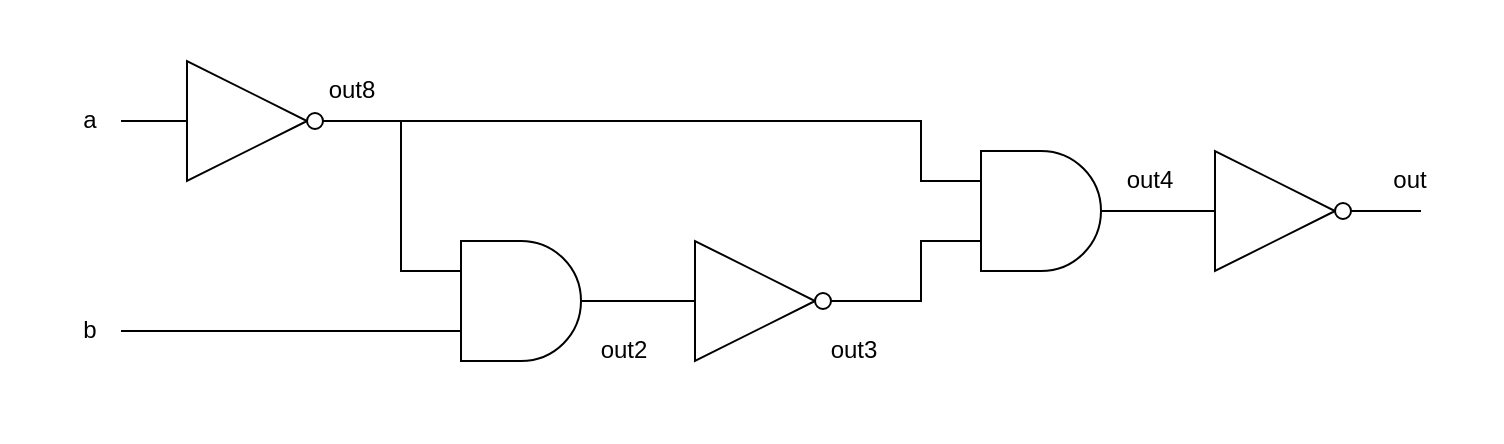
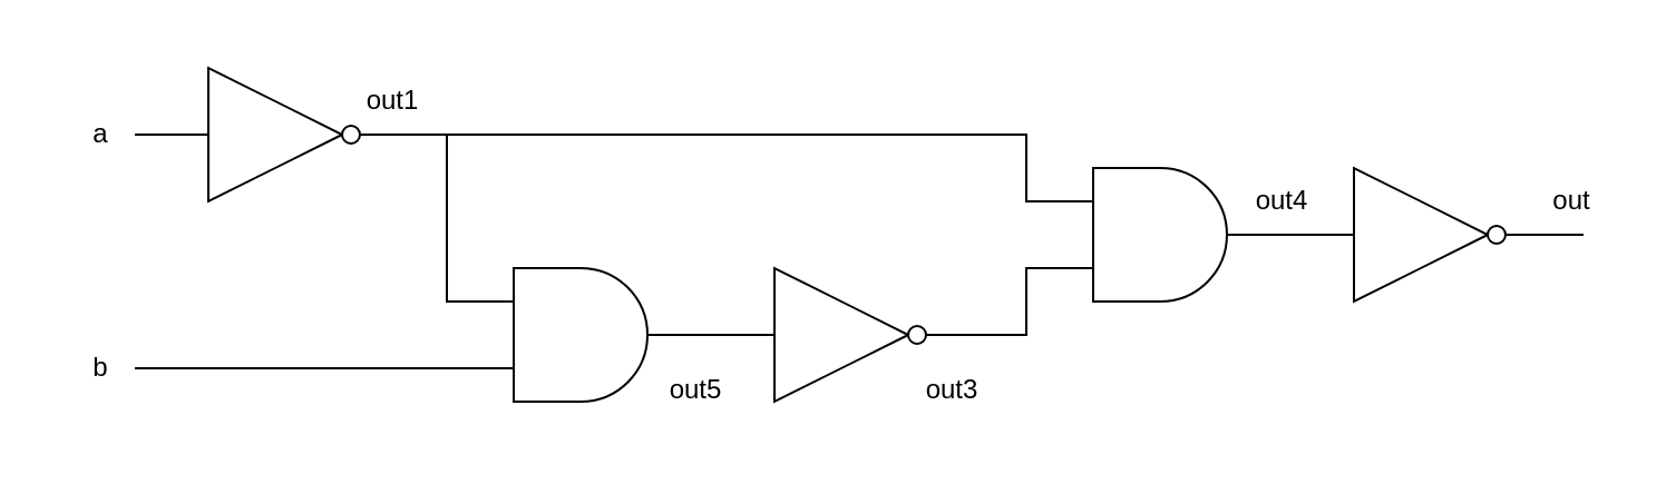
- <mxCell id="6" value="out8" style="text;html=1;align=center;verticalAlign=middle;whiteSpace=wrap;rounded=0;" parent="1" vertex="1"><mxGeometry x="161" y="30" width="30" height="30" as="geometry" /></mxCell>
+ <mxCell id="6" value="out1" style="text;html=1;align=center;verticalAlign=middle;whiteSpace=wrap;rounded=0;" parent="1" vertex="1"><mxGeometry x="161" y="30" width="30" height="30" as="geometry" /></mxCell>
- <mxCell id="15" value="out2" style="text;html=1;align=center;verticalAlign=middle;whiteSpace=wrap;rounded=0;" parent="1" vertex="1"><mxGeometry x="290" y="160" width="44" height="30" as="geometry" /></mxCell>
+ <mxCell id="15" value="out5" style="text;html=1;align=center;verticalAlign=middle;whiteSpace=wrap;rounded=0;" parent="1" vertex="1"><mxGeometry x="290" y="160" width="44" height="30" as="geometry" /></mxCell>
